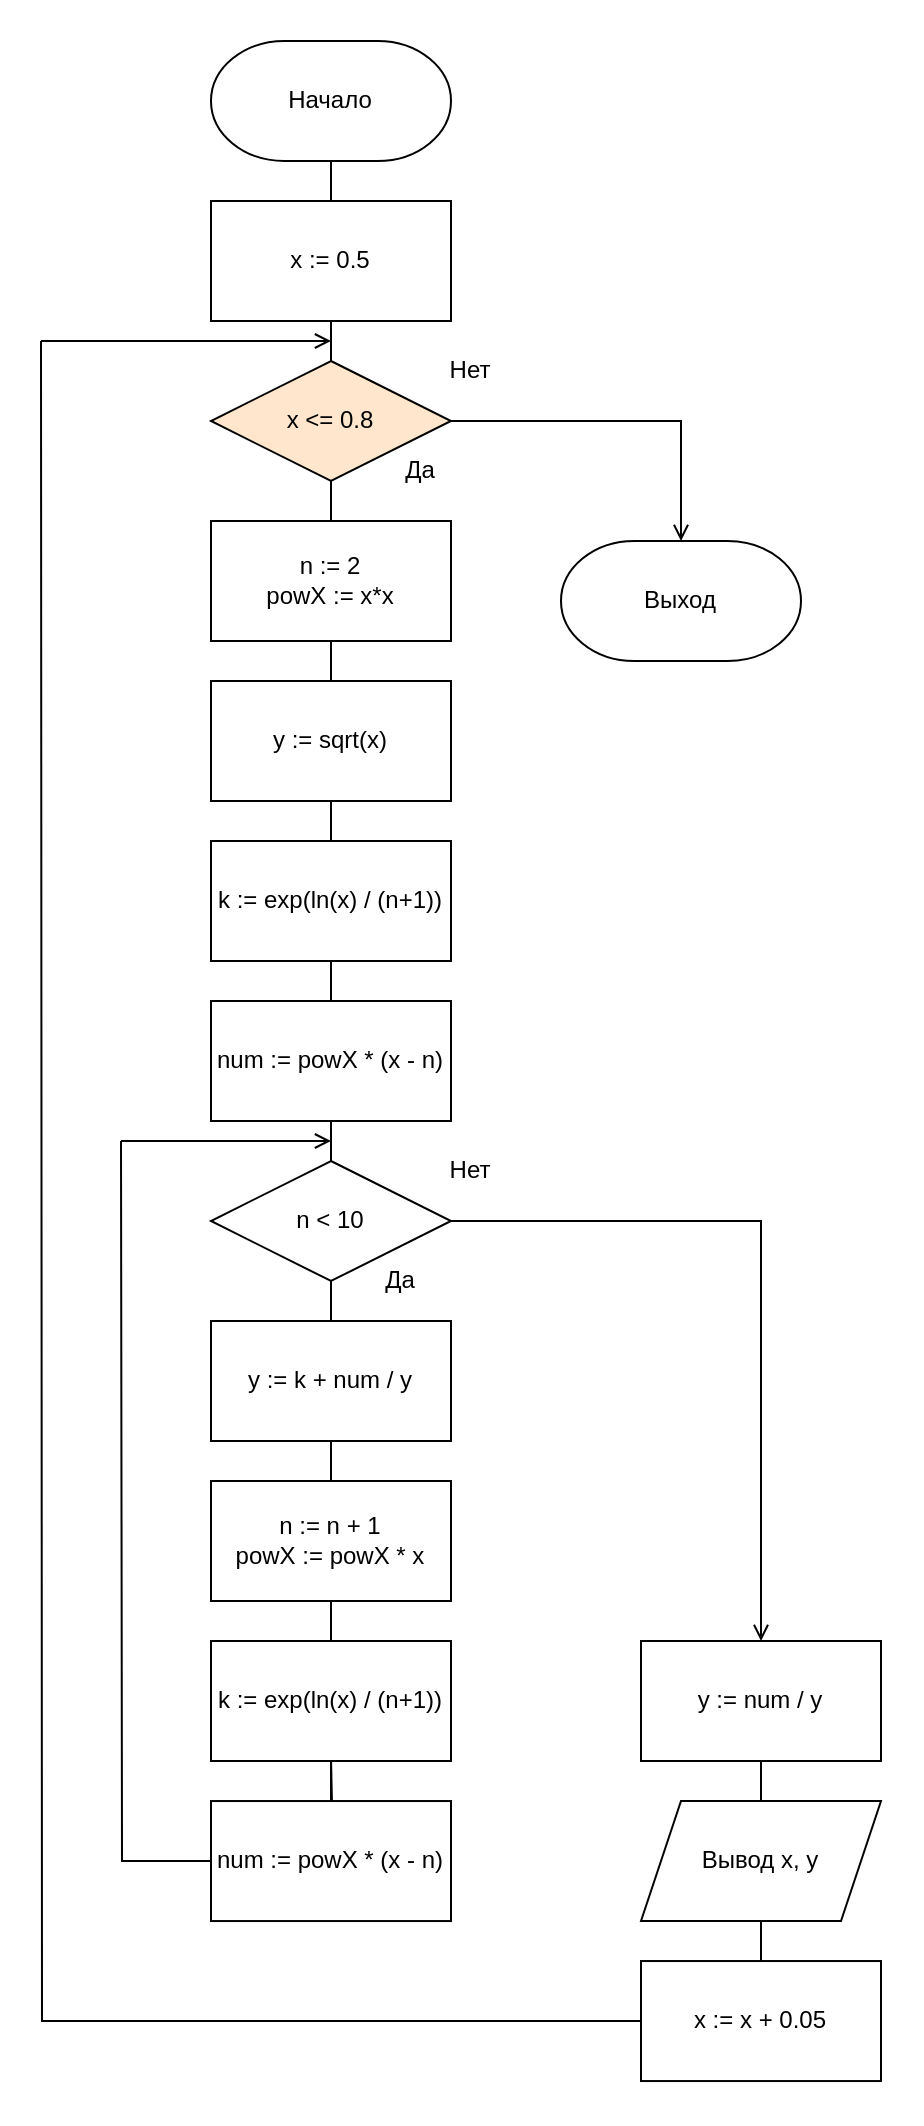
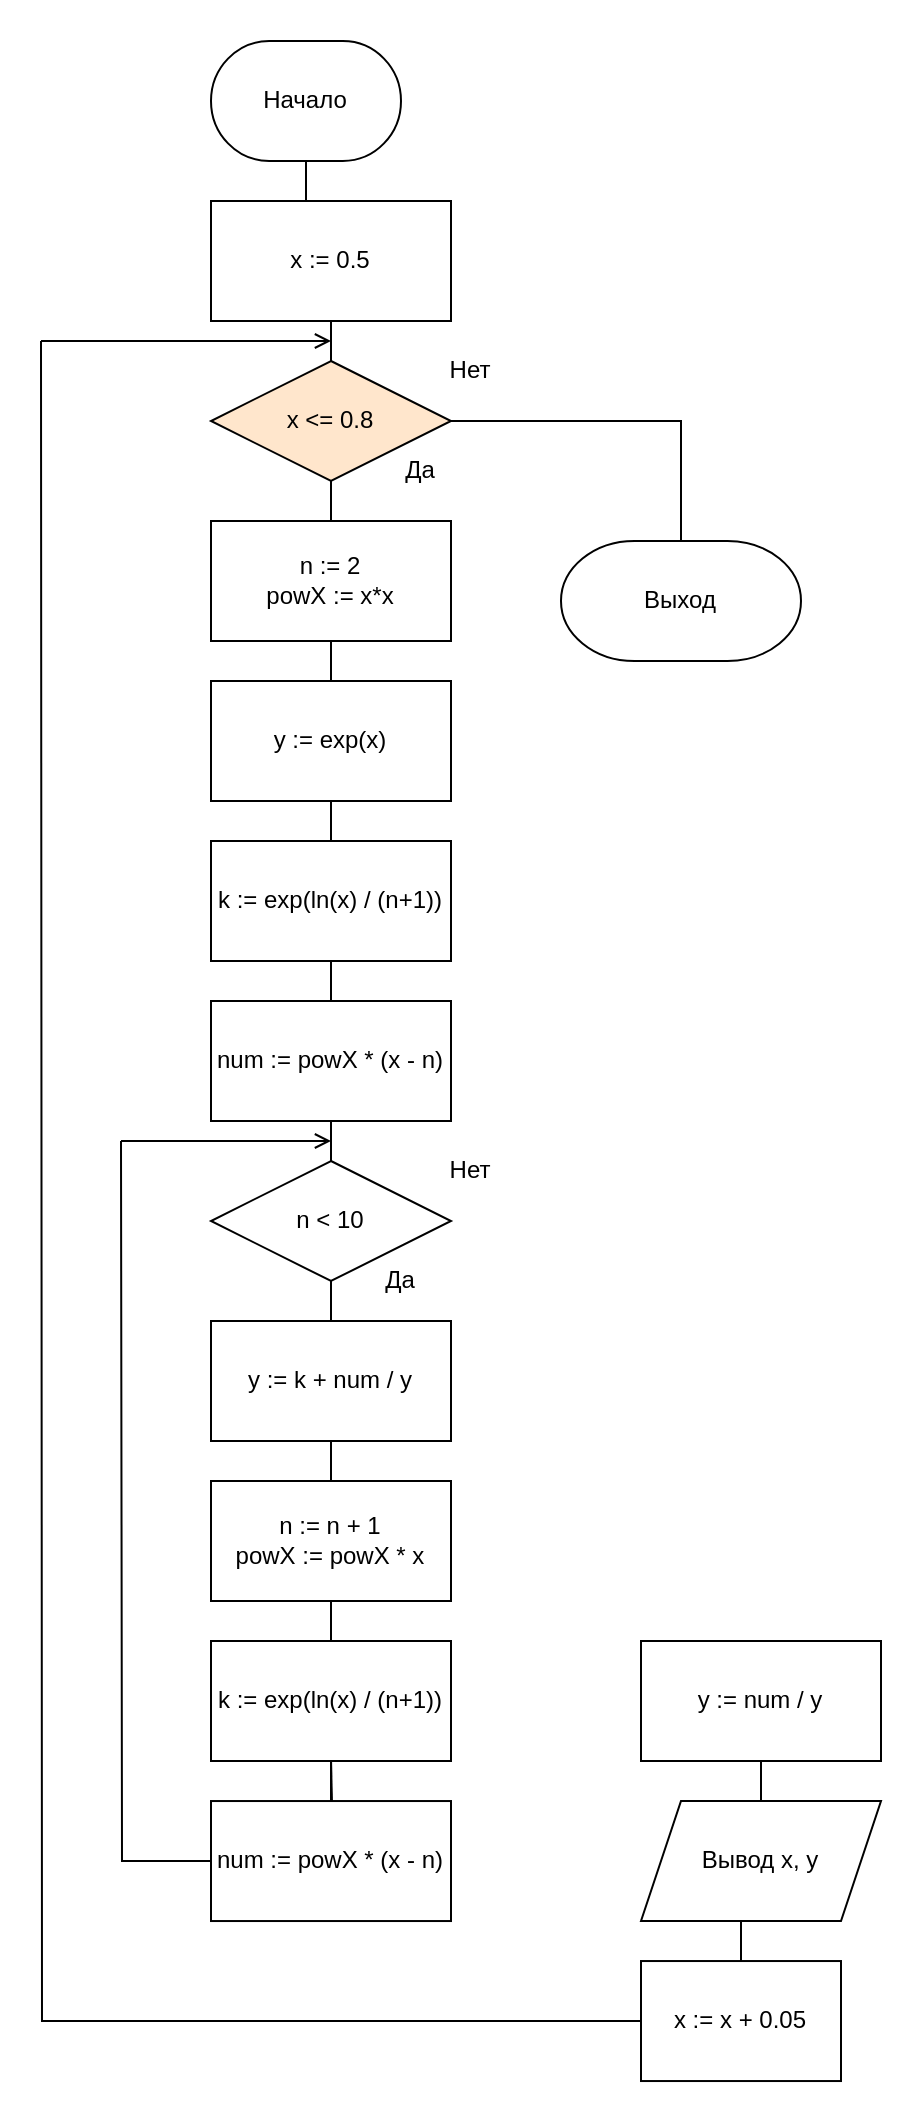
- <mxCell id="3" value="Начало" style="strokeWidth=1;html=1;shape=mxgraph.flowchart.terminator;whiteSpace=wrap;" vertex="1" parent="1"><mxGeometry x="105" width="120" height="60" as="geometry" y="20" /></mxCell>
+ <mxCell id="3" value="Начало" style="strokeWidth=1;html=1;shape=mxgraph.flowchart.terminator;whiteSpace=wrap;" vertex="1" parent="1"><mxGeometry x="105" y="20" width="95" height="60" as="geometry" /></mxCell>
- <mxCell id="16" style="edgeStyle=orthogonalEdgeStyle;rounded=0;orthogonalLoop=1;jettySize=auto;html=1;endArrow=open;endFill=0;entryX=0.5;entryY=0;entryDx=0;entryDy=0;entryPerimeter=0;" edge="1" parent="1" source="18" target="38"><mxGeometry relative="1" as="geometry"><mxPoint x="340" y="260" as="targetPoint" /></mxGeometry></mxCell>
+ <mxCell id="16" style="edgeStyle=orthogonalEdgeStyle;rounded=0;orthogonalLoop=1;jettySize=auto;html=1;endArrow=none;endFill=0;entryX=0.5;entryY=0;entryDx=0;entryDy=0;entryPerimeter=0;" edge="1" parent="1" source="18" target="38"><mxGeometry relative="1" as="geometry"><mxPoint x="340" y="260" as="targetPoint" /></mxGeometry></mxCell>
- <mxCell id="7" value="у := sqrt(x)" style="rounded=0;whiteSpace=wrap;html=1;" vertex="1" parent="1"><mxGeometry x="105" y="340" width="120" height="60" as="geometry" /></mxCell>
+ <mxCell id="7" value="у := exp(x)" style="rounded=0;whiteSpace=wrap;html=1;" vertex="1" parent="1"><mxGeometry x="105" y="340" width="120" height="60" as="geometry" /></mxCell>
- <mxCell id="14" style="edgeStyle=orthogonalEdgeStyle;rounded=0;orthogonalLoop=1;jettySize=auto;html=1;endArrow=open;endFill=0;entryX=0.5;entryY=0;entryDx=0;entryDy=0;" edge="1" parent="1" source="15" target="32"><mxGeometry relative="1" as="geometry"><mxPoint x="380" y="660" as="targetPoint" /></mxGeometry></mxCell>
- <mxCell id="36" value="x := x + 0.05" style="rounded=0;whiteSpace=wrap;html=1;strokeWidth=1;" vertex="1" parent="1"><mxGeometry x="320" y="980.02" width="120" height="60" as="geometry" /></mxCell>
+ <mxCell id="36" value="x := x + 0.05" style="rounded=0;whiteSpace=wrap;html=1;strokeWidth=1;" vertex="1" parent="1"><mxGeometry x="320" y="980.02" width="100" height="60" as="geometry" /></mxCell>
